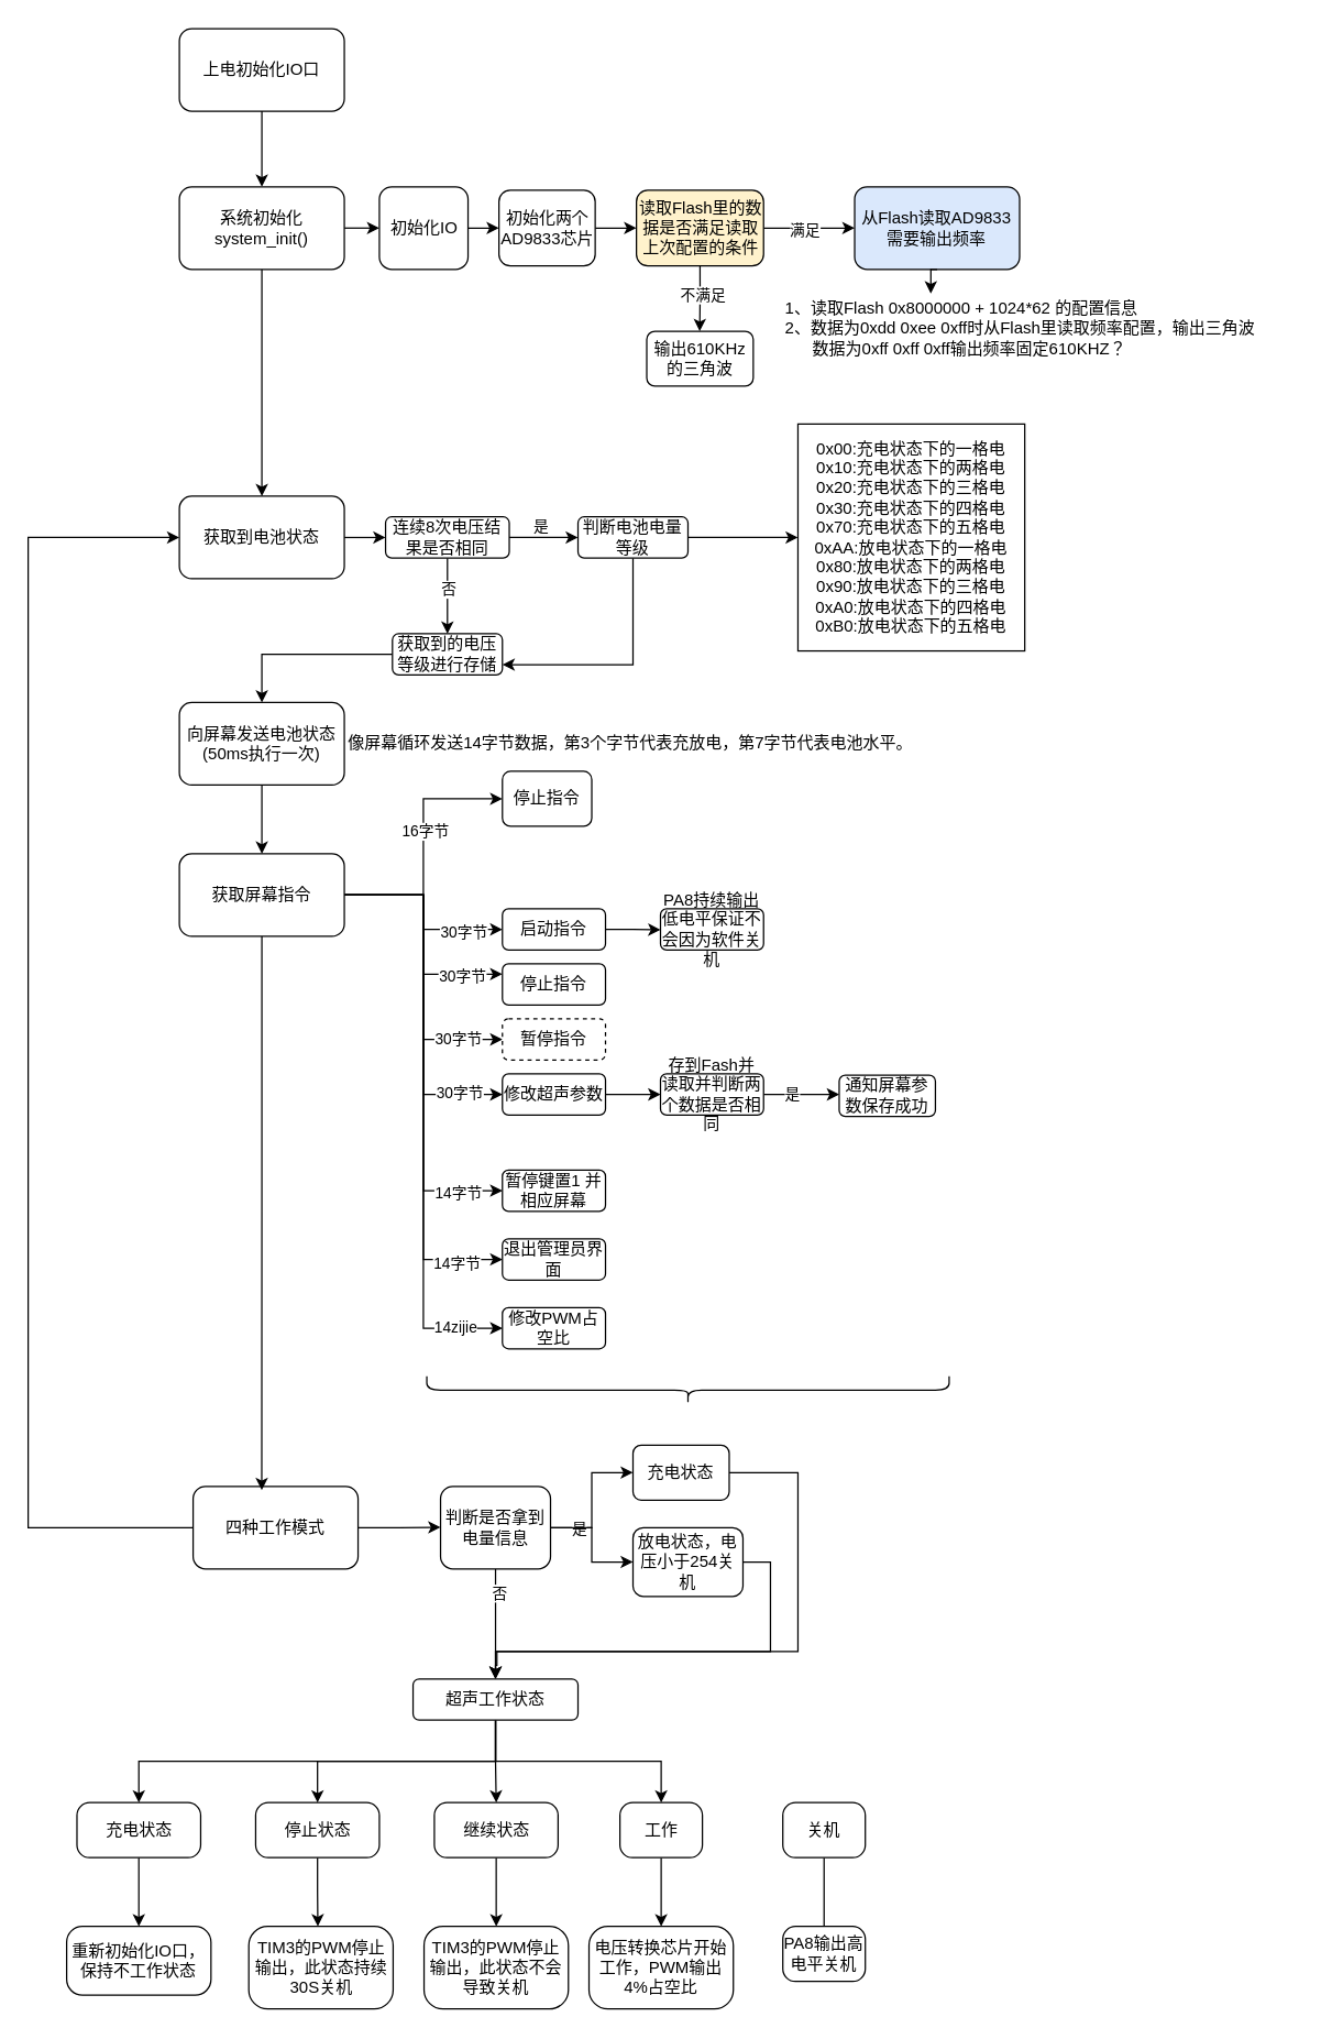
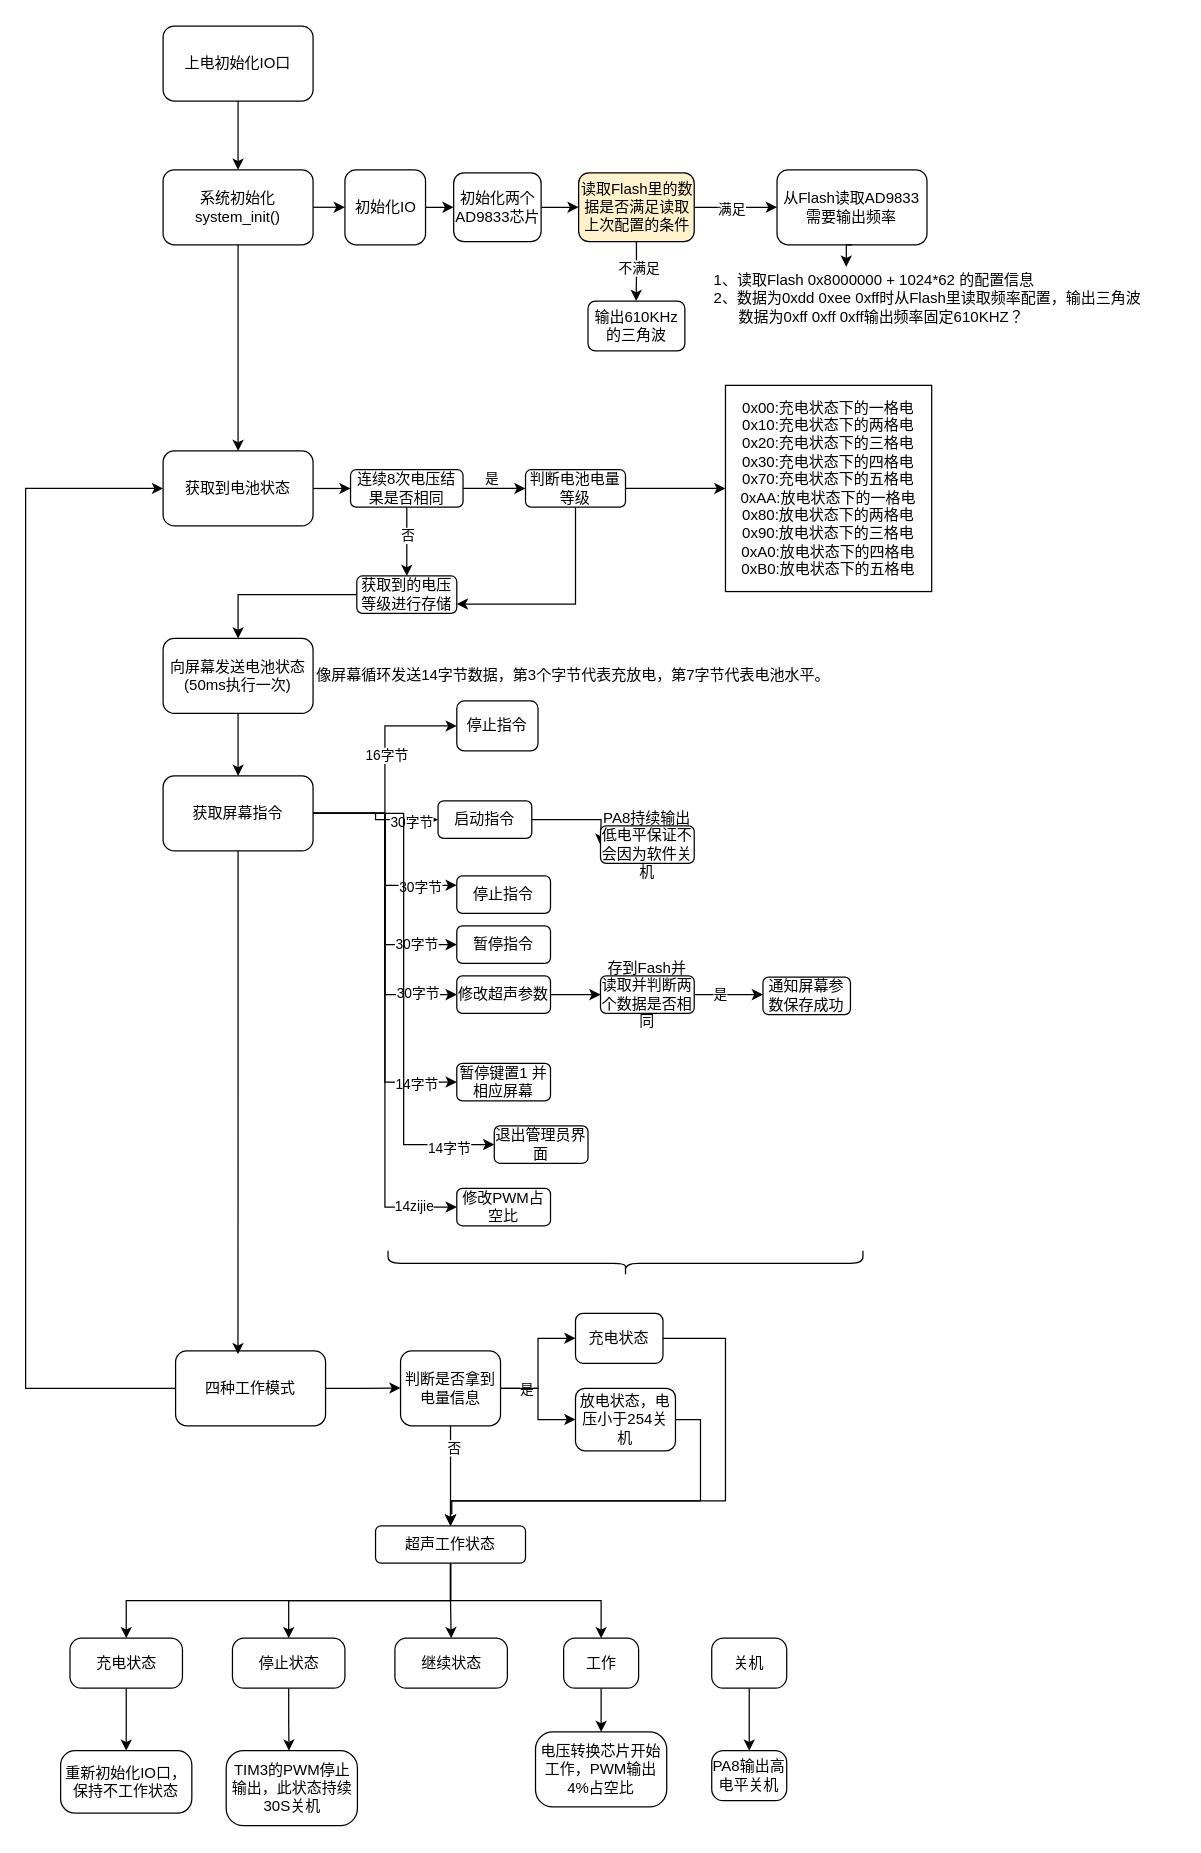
- <mxCell id="100" value="从Flash读取AD9833需要输出频率" style="whiteSpace=wrap;html=1;rounded=1;fillColor=#dae8fc;" vertex="1" parent="1"><mxGeometry x="621.25" y="135" width="120" height="60" as="geometry" /></mxCell>
+ <mxCell id="100" value="从Flash读取AD9833需要输出频率" style="whiteSpace=wrap;html=1;rounded=1;" vertex="1" parent="1"><mxGeometry x="621.25" y="135" width="120" height="60" as="geometry" /></mxCell>
- <mxCell id="45" value="启动指令" style="whiteSpace=wrap;html=1;rounded=1;" vertex="1" parent="1"><mxGeometry x="365" y="660" width="75" height="30" as="geometry" /></mxCell>
+ <mxCell id="45" value="启动指令" style="whiteSpace=wrap;html=1;rounded=1;" vertex="1" parent="1"><mxGeometry x="350" y="640" width="75" height="30" as="geometry" /></mxCell>
- <mxCell id="49" value="暂停指令" style="whiteSpace=wrap;html=1;rounded=1;dashed=1;" vertex="1" parent="1"><mxGeometry x="365" y="740" width="75" height="30" as="geometry" /></mxCell>
+ <mxCell id="49" value="暂停指令" style="whiteSpace=wrap;html=1;rounded=1;" vertex="1" parent="1"><mxGeometry x="365" y="740" width="75" height="30" as="geometry" /></mxCell>
- <mxCell id="57" value="退出管理员界面" style="whiteSpace=wrap;html=1;rounded=1;" vertex="1" parent="1"><mxGeometry x="365" y="900" width="75" height="30" as="geometry" /></mxCell>
+ <mxCell id="57" value="退出管理员界面" style="whiteSpace=wrap;html=1;rounded=1;" vertex="1" parent="1"><mxGeometry x="395" y="900" width="75" height="30" as="geometry" /></mxCell>
- <mxCell id="80" style="edgeStyle=orthogonalEdgeStyle;rounded=0;orthogonalLoop=1;jettySize=auto;html=1;exitX=0.5;exitY=1;exitDx=0;exitDy=0;entryX=0.5;entryY=0;entryDx=0;entryDy=0;" edge="1" parent="1" source="81" target="88"><mxGeometry relative="1" as="geometry" /></mxCell>
- <mxCell id="84" value="" style="edgeStyle=orthogonalEdgeStyle;rounded=0;orthogonalLoop=1;jettySize=auto;html=1;endArrow=none;" edge="1" parent="1" source="85" target="90"><mxGeometry relative="1" as="geometry" /></mxCell>
+ <mxCell id="84" value="" style="edgeStyle=orthogonalEdgeStyle;rounded=0;orthogonalLoop=1;jettySize=auto;html=1;" edge="1" parent="1" source="85" target="90"><mxGeometry relative="1" as="geometry" /></mxCell>
- <mxCell id="88" value="TIM3的PWM停止输出，此状态不会导致关机" style="whiteSpace=wrap;html=1;rounded=1;arcSize=23;" vertex="1" parent="1"><mxGeometry x="308" y="1400" width="105" height="60" as="geometry" /></mxCell>
- <mxCell id="89" value="电压转换芯片开始工作，PWM输出4%占空比" style="whiteSpace=wrap;html=1;rounded=1;arcSize=23;" vertex="1" parent="1"><mxGeometry x="428" y="1400" width="105" height="60" as="geometry" /></mxCell>
+ <mxCell id="89" value="电压转换芯片开始工作，PWM输出4%占空比" style="whiteSpace=wrap;html=1;rounded=1;arcSize=23;" vertex="1" parent="1"><mxGeometry x="428" y="1385" width="105" height="60" as="geometry" /></mxCell>
